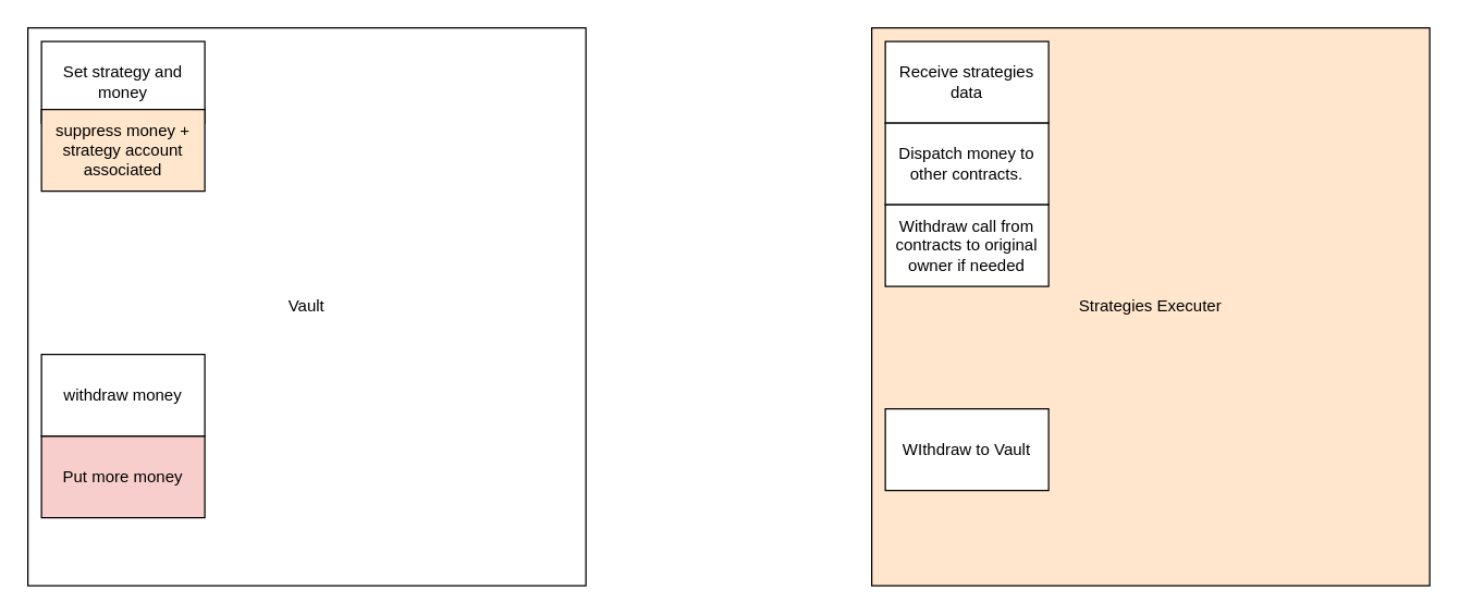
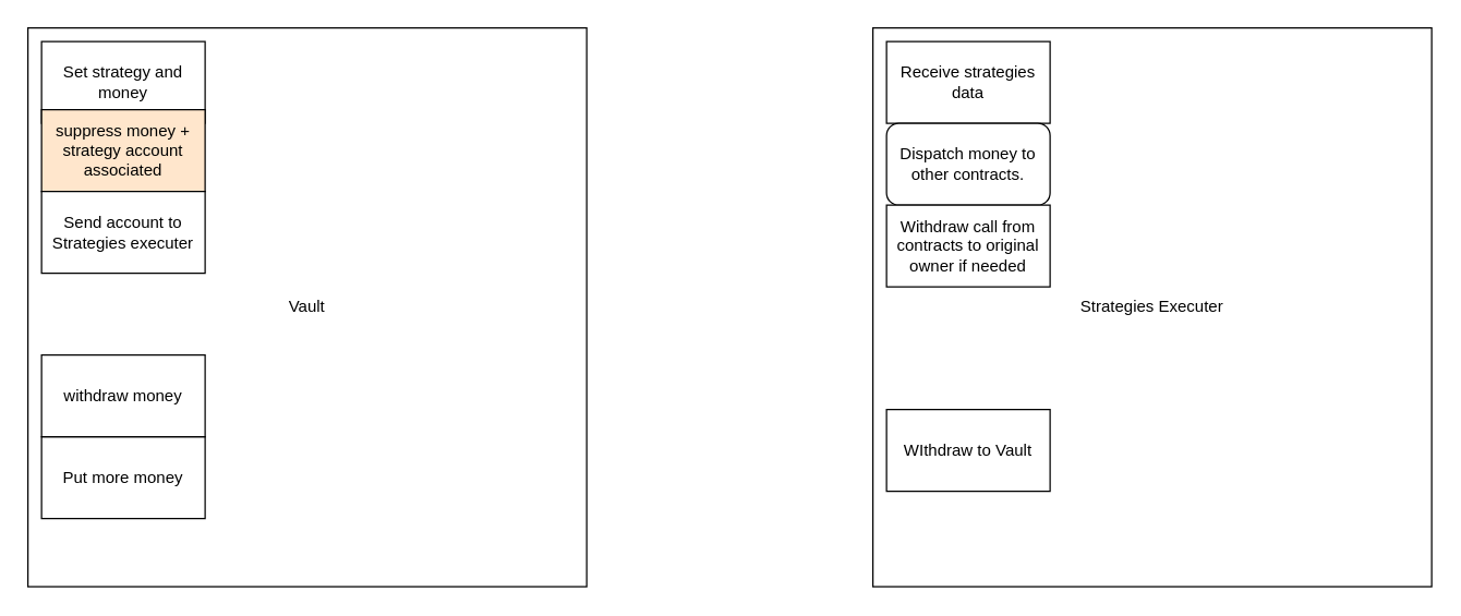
- <mxCell id="10" value="Dispatch money to &lt;br&gt;other contracts." style="rounded=0;whiteSpace=wrap;html=1;" vertex="1" parent="1"><mxGeometry x="650" y="90" width="120" height="60" as="geometry" /></mxCell>
+ <mxCell id="10" value="Dispatch money to &lt;br&gt;other contracts." style="whiteSpace=wrap;html=1;rounded=1;" vertex="1" parent="1"><mxGeometry x="650" y="90" width="120" height="60" as="geometry" /></mxCell>
+ <mxCell id="6" value="Send account to &lt;br&gt;Strategies executer" style="rounded=0;whiteSpace=wrap;html=1;" vertex="1" parent="1"><mxGeometry x="30" y="140" width="120" height="60" as="geometry" /></mxCell>
- <mxCell id="2" value="Strategies Executer" style="whiteSpace=wrap;html=1;aspect=fixed;fillColor=#ffe6cc;" parent="1" vertex="1"><mxGeometry x="640" y="20" width="410" height="410" as="geometry" /></mxCell>
+ <mxCell id="2" value="Strategies Executer" style="whiteSpace=wrap;html=1;aspect=fixed;" parent="1" vertex="1"><mxGeometry x="640" y="20" width="410" height="410" as="geometry" /></mxCell>
- <mxCell id="7" value="Put more money" style="rounded=0;whiteSpace=wrap;html=1;fillColor=#f8cecc;" vertex="1" parent="1"><mxGeometry x="30" y="320" width="120" height="60" as="geometry" /></mxCell>
+ <mxCell id="7" value="Put more money" style="rounded=0;whiteSpace=wrap;html=1;" vertex="1" parent="1"><mxGeometry x="30" y="320" width="120" height="60" as="geometry" /></mxCell>
